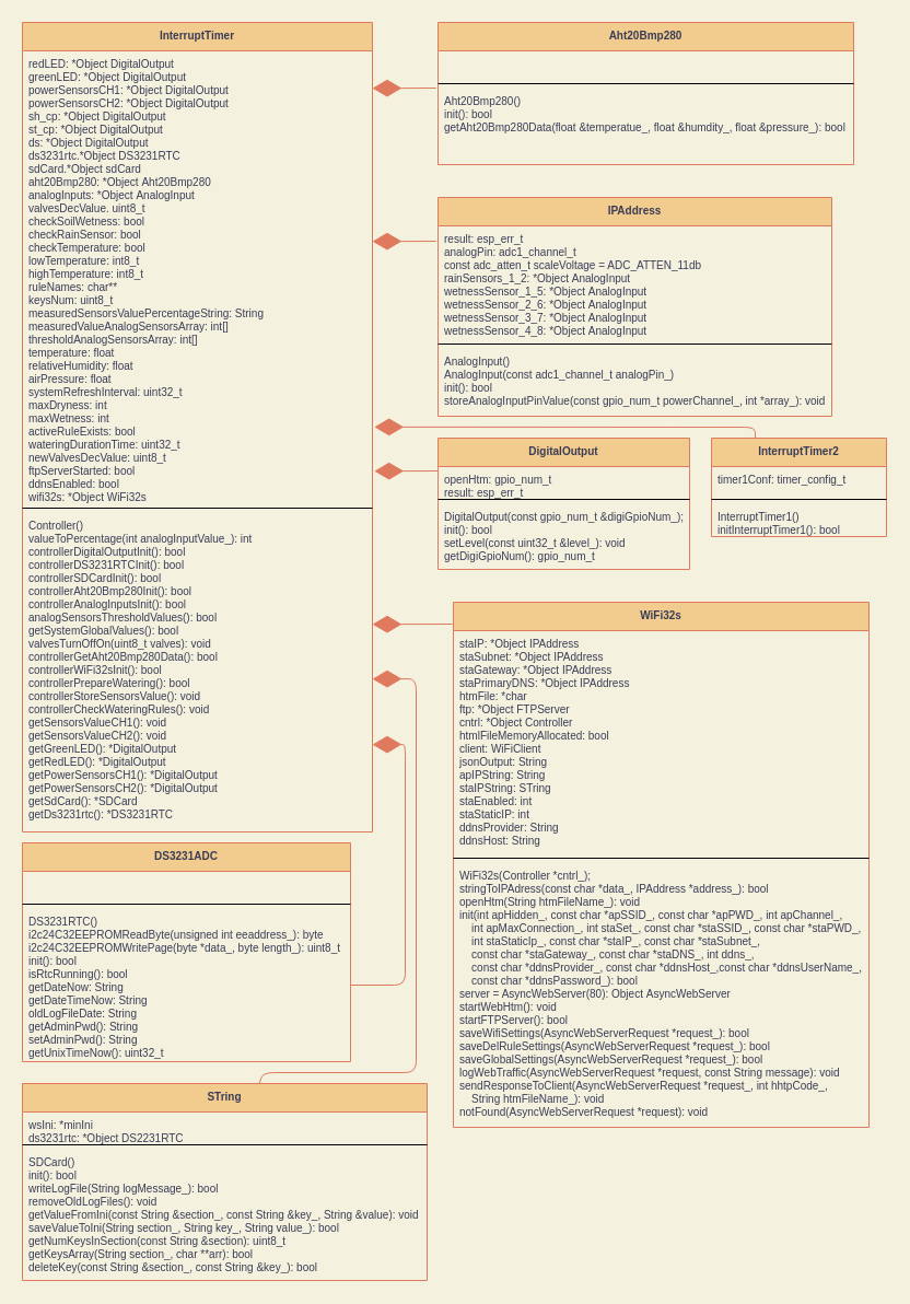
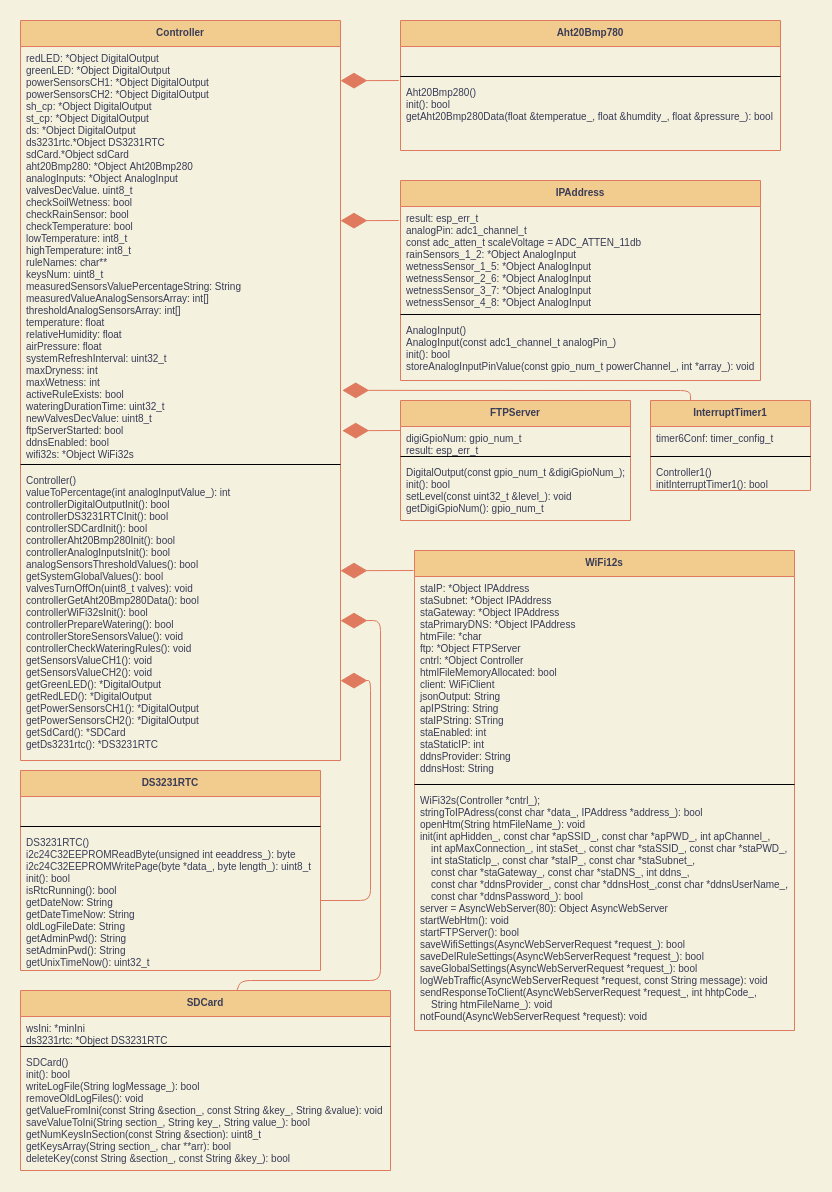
- <mxCell id="2" value="InterruptTimer" style="swimlane;fontStyle=1;align=center;verticalAlign=top;childLayout=stackLayout;horizontal=1;startSize=26;horizontalStack=0;resizeParent=1;resizeParentMax=0;resizeLast=0;collapsible=1;marginBottom=0;rounded=0;sketch=0;fontColor=#393C56;strokeColor=#E07A5F;fillColor=#F2CC8F;fontSize=10;" vertex="1" parent="1"><mxGeometry x="20" y="20" width="320" height="740" as="geometry" /></mxCell>
+ <mxCell id="2" value="Controller" style="swimlane;fontStyle=1;align=center;verticalAlign=top;childLayout=stackLayout;horizontal=1;startSize=26;horizontalStack=0;resizeParent=1;resizeParentMax=0;resizeLast=0;collapsible=1;marginBottom=0;rounded=0;sketch=0;fontColor=#393C56;strokeColor=#E07A5F;fillColor=#F2CC8F;fontSize=10;" vertex="1" parent="1"><mxGeometry x="20" y="20" width="320" height="740" as="geometry" /></mxCell>
- <mxCell id="6" value="Aht20Bmp280" style="swimlane;fontStyle=1;align=center;verticalAlign=top;childLayout=stackLayout;horizontal=1;startSize=26;horizontalStack=0;resizeParent=1;resizeParentMax=0;resizeLast=0;collapsible=1;marginBottom=0;rounded=0;sketch=0;fontSize=10;fontColor=#393C56;strokeColor=#E07A5F;fillColor=#F2CC8F;" vertex="1" parent="1"><mxGeometry x="400" y="20" width="380" height="130" as="geometry" /></mxCell>
+ <mxCell id="6" value="Aht20Bmp780" style="swimlane;fontStyle=1;align=center;verticalAlign=top;childLayout=stackLayout;horizontal=1;startSize=26;horizontalStack=0;resizeParent=1;resizeParentMax=0;resizeLast=0;collapsible=1;marginBottom=0;rounded=0;sketch=0;fontSize=10;fontColor=#393C56;strokeColor=#E07A5F;fillColor=#F2CC8F;" vertex="1" parent="1"><mxGeometry x="400" y="20" width="380" height="130" as="geometry" /></mxCell>
- <mxCell id="14" value="DigitalOutput" style="swimlane;fontStyle=1;align=center;verticalAlign=top;childLayout=stackLayout;horizontal=1;startSize=26;horizontalStack=0;resizeParent=1;resizeParentMax=0;resizeLast=0;collapsible=1;marginBottom=0;rounded=0;sketch=0;fontSize=10;fontColor=#393C56;strokeColor=#E07A5F;fillColor=#F2CC8F;" vertex="1" parent="1"><mxGeometry x="400" y="400" width="230" height="120" as="geometry"><mxRectangle x="410" y="390" width="100" height="26" as="alternateBounds" /></mxGeometry></mxCell>
+ <mxCell id="14" value="FTPServer" style="swimlane;fontStyle=1;align=center;verticalAlign=top;childLayout=stackLayout;horizontal=1;startSize=26;horizontalStack=0;resizeParent=1;resizeParentMax=0;resizeLast=0;collapsible=1;marginBottom=0;rounded=0;sketch=0;fontSize=10;fontColor=#393C56;strokeColor=#E07A5F;fillColor=#F2CC8F;" vertex="1" parent="1"><mxGeometry x="400" y="400" width="230" height="120" as="geometry"><mxRectangle x="410" y="390" width="100" height="26" as="alternateBounds" /></mxGeometry></mxCell>
- <mxCell id="22" value="InterruptTimer2" style="swimlane;fontStyle=1;align=center;verticalAlign=top;childLayout=stackLayout;horizontal=1;startSize=26;horizontalStack=0;resizeParent=1;resizeParentMax=0;resizeLast=0;collapsible=1;marginBottom=0;rounded=0;sketch=0;fontSize=10;fontColor=#393C56;strokeColor=#E07A5F;fillColor=#F2CC8F;" vertex="1" parent="1"><mxGeometry x="650" y="400" width="160" height="90" as="geometry" /></mxCell>
+ <mxCell id="22" value="InterruptTimer1" style="swimlane;fontStyle=1;align=center;verticalAlign=top;childLayout=stackLayout;horizontal=1;startSize=26;horizontalStack=0;resizeParent=1;resizeParentMax=0;resizeLast=0;collapsible=1;marginBottom=0;rounded=0;sketch=0;fontSize=10;fontColor=#393C56;strokeColor=#E07A5F;fillColor=#F2CC8F;" vertex="1" parent="1"><mxGeometry x="650" y="400" width="160" height="90" as="geometry" /></mxCell>
- <mxCell id="15" value="openHtm: gpio_num_t&#10;result: esp_err_t" style="text;strokeColor=none;fillColor=none;align=left;verticalAlign=top;spacingLeft=4;spacingRight=4;overflow=hidden;rotatable=0;points=[[0,0.5],[1,0.5]];portConstraint=eastwest;rounded=0;sketch=0;fontSize=10;fontColor=#393C56;" vertex="1" parent="14"><mxGeometry y="26" width="230" height="26" as="geometry" /></mxCell>
+ <mxCell id="15" value="digiGpioNum: gpio_num_t&#10;result: esp_err_t" style="text;strokeColor=none;fillColor=none;align=left;verticalAlign=top;spacingLeft=4;spacingRight=4;overflow=hidden;rotatable=0;points=[[0,0.5],[1,0.5]];portConstraint=eastwest;rounded=0;sketch=0;fontSize=10;fontColor=#393C56;" vertex="1" parent="14"><mxGeometry y="26" width="230" height="26" as="geometry" /></mxCell>
- <mxCell id="23" value="timer1Conf: timer_config_t" style="text;strokeColor=none;fillColor=none;align=left;verticalAlign=top;spacingLeft=4;spacingRight=4;overflow=hidden;rotatable=0;points=[[0,0.5],[1,0.5]];portConstraint=eastwest;rounded=0;sketch=0;fontSize=10;fontColor=#393C56;" vertex="1" parent="22"><mxGeometry y="26" width="160" height="26" as="geometry" /></mxCell>
+ <mxCell id="23" value="timer6Conf: timer_config_t" style="text;strokeColor=none;fillColor=none;align=left;verticalAlign=top;spacingLeft=4;spacingRight=4;overflow=hidden;rotatable=0;points=[[0,0.5],[1,0.5]];portConstraint=eastwest;rounded=0;sketch=0;fontSize=10;fontColor=#393C56;" vertex="1" parent="22"><mxGeometry y="26" width="160" height="26" as="geometry" /></mxCell>
- <mxCell id="25" value="InterruptTimer1()&#10;initInterruptTimer1(): bool" style="text;strokeColor=none;fillColor=none;align=left;verticalAlign=top;spacingLeft=4;spacingRight=4;overflow=hidden;rotatable=0;points=[[0,0.5],[1,0.5]];portConstraint=eastwest;rounded=0;sketch=0;fontSize=10;fontColor=#393C56;" vertex="1" parent="22"><mxGeometry y="60" width="160" height="30" as="geometry" /></mxCell>
+ <mxCell id="25" value="Controller1()&#10;initInterruptTimer1(): bool" style="text;strokeColor=none;fillColor=none;align=left;verticalAlign=top;spacingLeft=4;spacingRight=4;overflow=hidden;rotatable=0;points=[[0,0.5],[1,0.5]];portConstraint=eastwest;rounded=0;sketch=0;fontSize=10;fontColor=#393C56;" vertex="1" parent="22"><mxGeometry y="60" width="160" height="30" as="geometry" /></mxCell>
- <mxCell id="30" value="WiFi32s" style="swimlane;fontStyle=1;align=center;verticalAlign=top;childLayout=stackLayout;horizontal=1;startSize=26;horizontalStack=0;resizeParent=1;resizeParentMax=0;resizeLast=0;collapsible=1;marginBottom=0;rounded=0;sketch=0;fontSize=10;fontColor=#393C56;strokeColor=#E07A5F;fillColor=#F2CC8F;" vertex="1" parent="1"><mxGeometry x="414" y="550" width="380" height="480" as="geometry" /></mxCell>
+ <mxCell id="30" value="WiFi12s" style="swimlane;fontStyle=1;align=center;verticalAlign=top;childLayout=stackLayout;horizontal=1;startSize=26;horizontalStack=0;resizeParent=1;resizeParentMax=0;resizeLast=0;collapsible=1;marginBottom=0;rounded=0;sketch=0;fontSize=10;fontColor=#393C56;strokeColor=#E07A5F;fillColor=#F2CC8F;" vertex="1" parent="1"><mxGeometry x="414" y="550" width="380" height="480" as="geometry" /></mxCell>
- <mxCell id="18" value="DS3231ADC" style="swimlane;fontStyle=1;align=center;verticalAlign=top;childLayout=stackLayout;horizontal=1;startSize=26;horizontalStack=0;resizeParent=1;resizeParentMax=0;resizeLast=0;collapsible=1;marginBottom=0;rounded=0;sketch=0;fontSize=10;fontColor=#393C56;strokeColor=#E07A5F;fillColor=#F2CC8F;" vertex="1" parent="1"><mxGeometry x="20" y="770" width="300" height="200" as="geometry" /></mxCell>
+ <mxCell id="18" value="DS3231RTC" style="swimlane;fontStyle=1;align=center;verticalAlign=top;childLayout=stackLayout;horizontal=1;startSize=26;horizontalStack=0;resizeParent=1;resizeParentMax=0;resizeLast=0;collapsible=1;marginBottom=0;rounded=0;sketch=0;fontSize=10;fontColor=#393C56;strokeColor=#E07A5F;fillColor=#F2CC8F;" vertex="1" parent="1"><mxGeometry x="20" y="770" width="300" height="200" as="geometry" /></mxCell>
- <mxCell id="26" value="STring" style="swimlane;fontStyle=1;align=center;verticalAlign=top;childLayout=stackLayout;horizontal=1;startSize=26;horizontalStack=0;resizeParent=1;resizeParentMax=0;resizeLast=0;collapsible=1;marginBottom=0;rounded=0;sketch=0;fontSize=10;fontColor=#393C56;strokeColor=#E07A5F;fillColor=#F2CC8F;" vertex="1" parent="1"><mxGeometry x="20" y="990" width="370" height="180" as="geometry" /></mxCell>
+ <mxCell id="26" value="SDCard" style="swimlane;fontStyle=1;align=center;verticalAlign=top;childLayout=stackLayout;horizontal=1;startSize=26;horizontalStack=0;resizeParent=1;resizeParentMax=0;resizeLast=0;collapsible=1;marginBottom=0;rounded=0;sketch=0;fontSize=10;fontColor=#393C56;strokeColor=#E07A5F;fillColor=#F2CC8F;" vertex="1" parent="1"><mxGeometry x="20" y="990" width="370" height="180" as="geometry" /></mxCell>
- <mxCell id="27" value="wsIni: *minIni&#10;ds3231rtc: *Object DS2231RTC" style="text;strokeColor=none;fillColor=none;align=left;verticalAlign=top;spacingLeft=4;spacingRight=4;overflow=hidden;rotatable=0;points=[[0,0.5],[1,0.5]];portConstraint=eastwest;rounded=0;sketch=0;fontSize=10;fontColor=#393C56;" vertex="1" parent="26"><mxGeometry y="26" width="370" height="26" as="geometry" /></mxCell>
+ <mxCell id="27" value="wsIni: *minIni&#10;ds3231rtc: *Object DS3231RTC" style="text;strokeColor=none;fillColor=none;align=left;verticalAlign=top;spacingLeft=4;spacingRight=4;overflow=hidden;rotatable=0;points=[[0,0.5],[1,0.5]];portConstraint=eastwest;rounded=0;sketch=0;fontSize=10;fontColor=#393C56;" vertex="1" parent="26"><mxGeometry y="26" width="370" height="26" as="geometry" /></mxCell>
